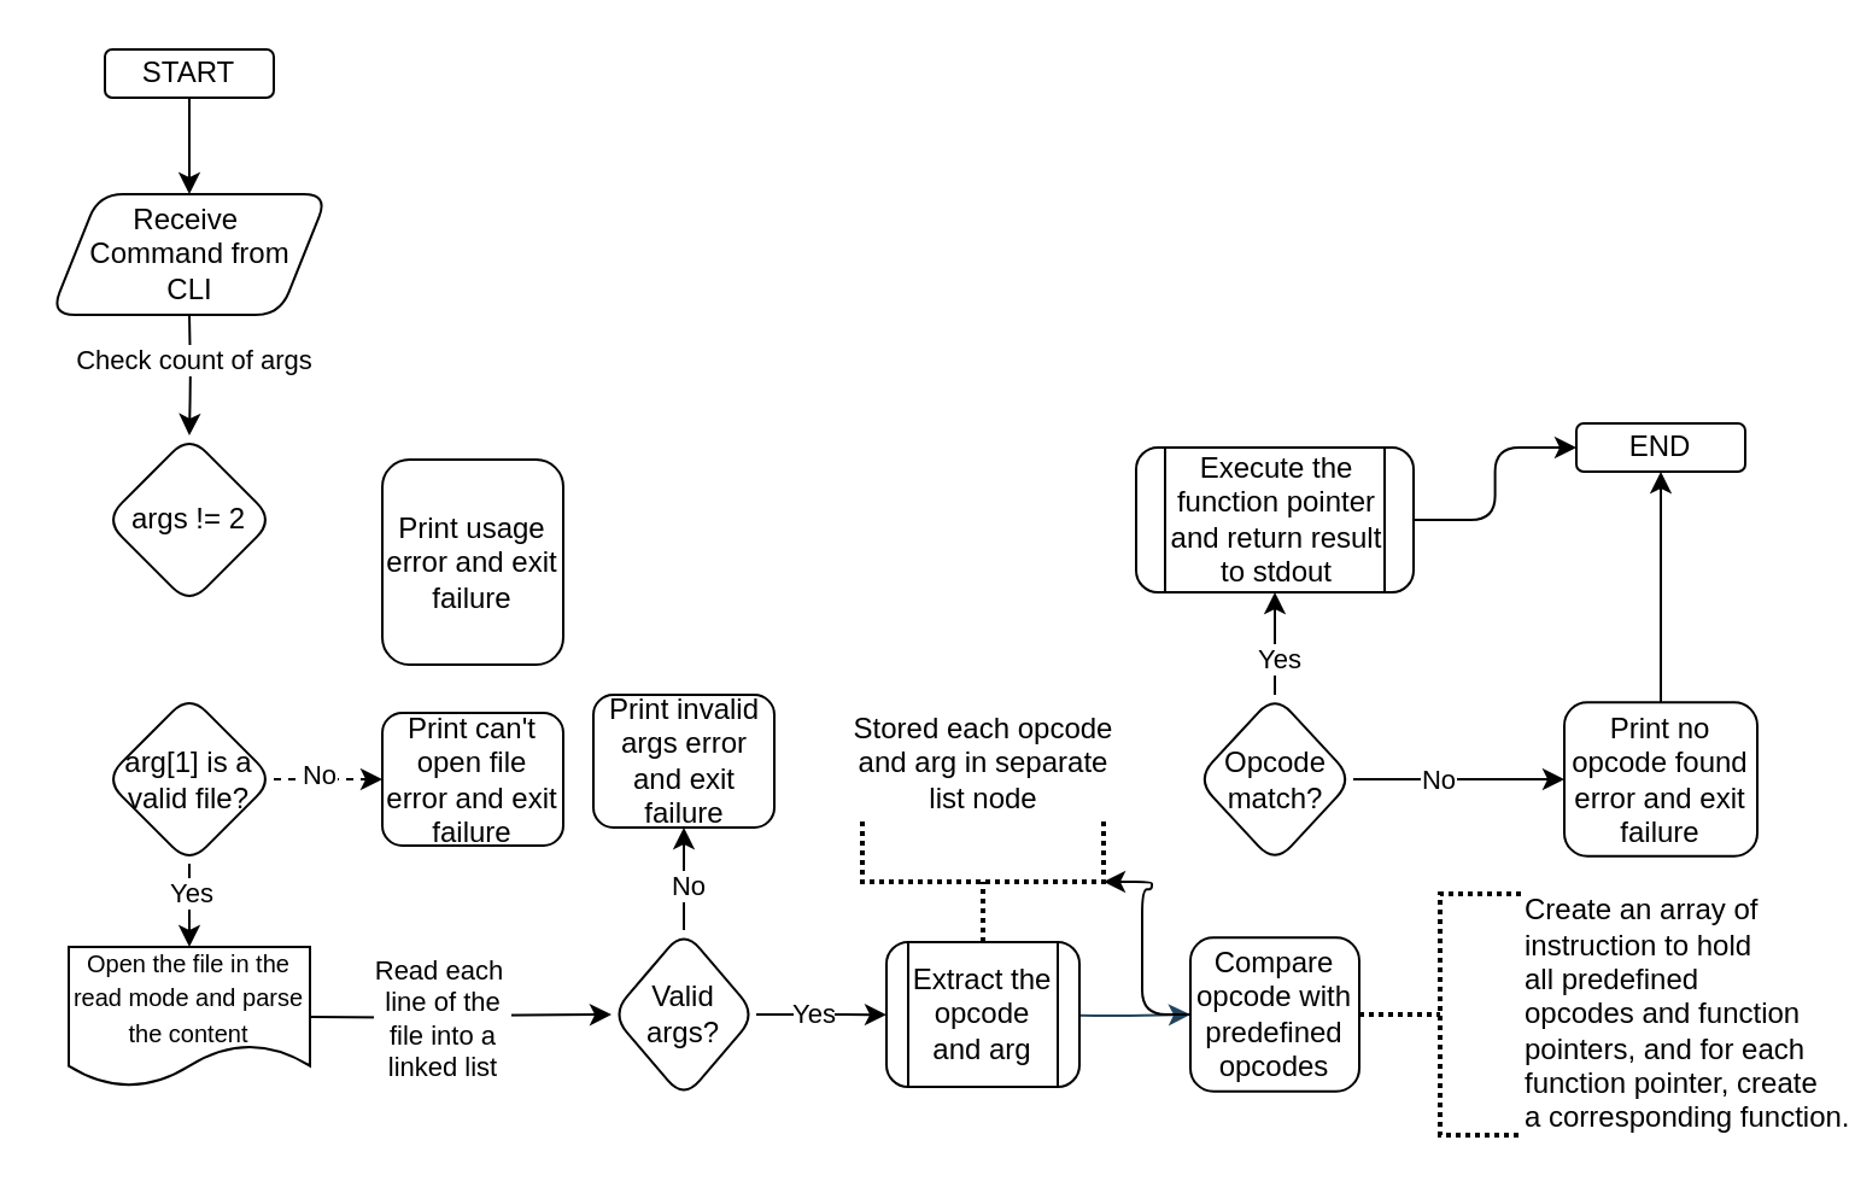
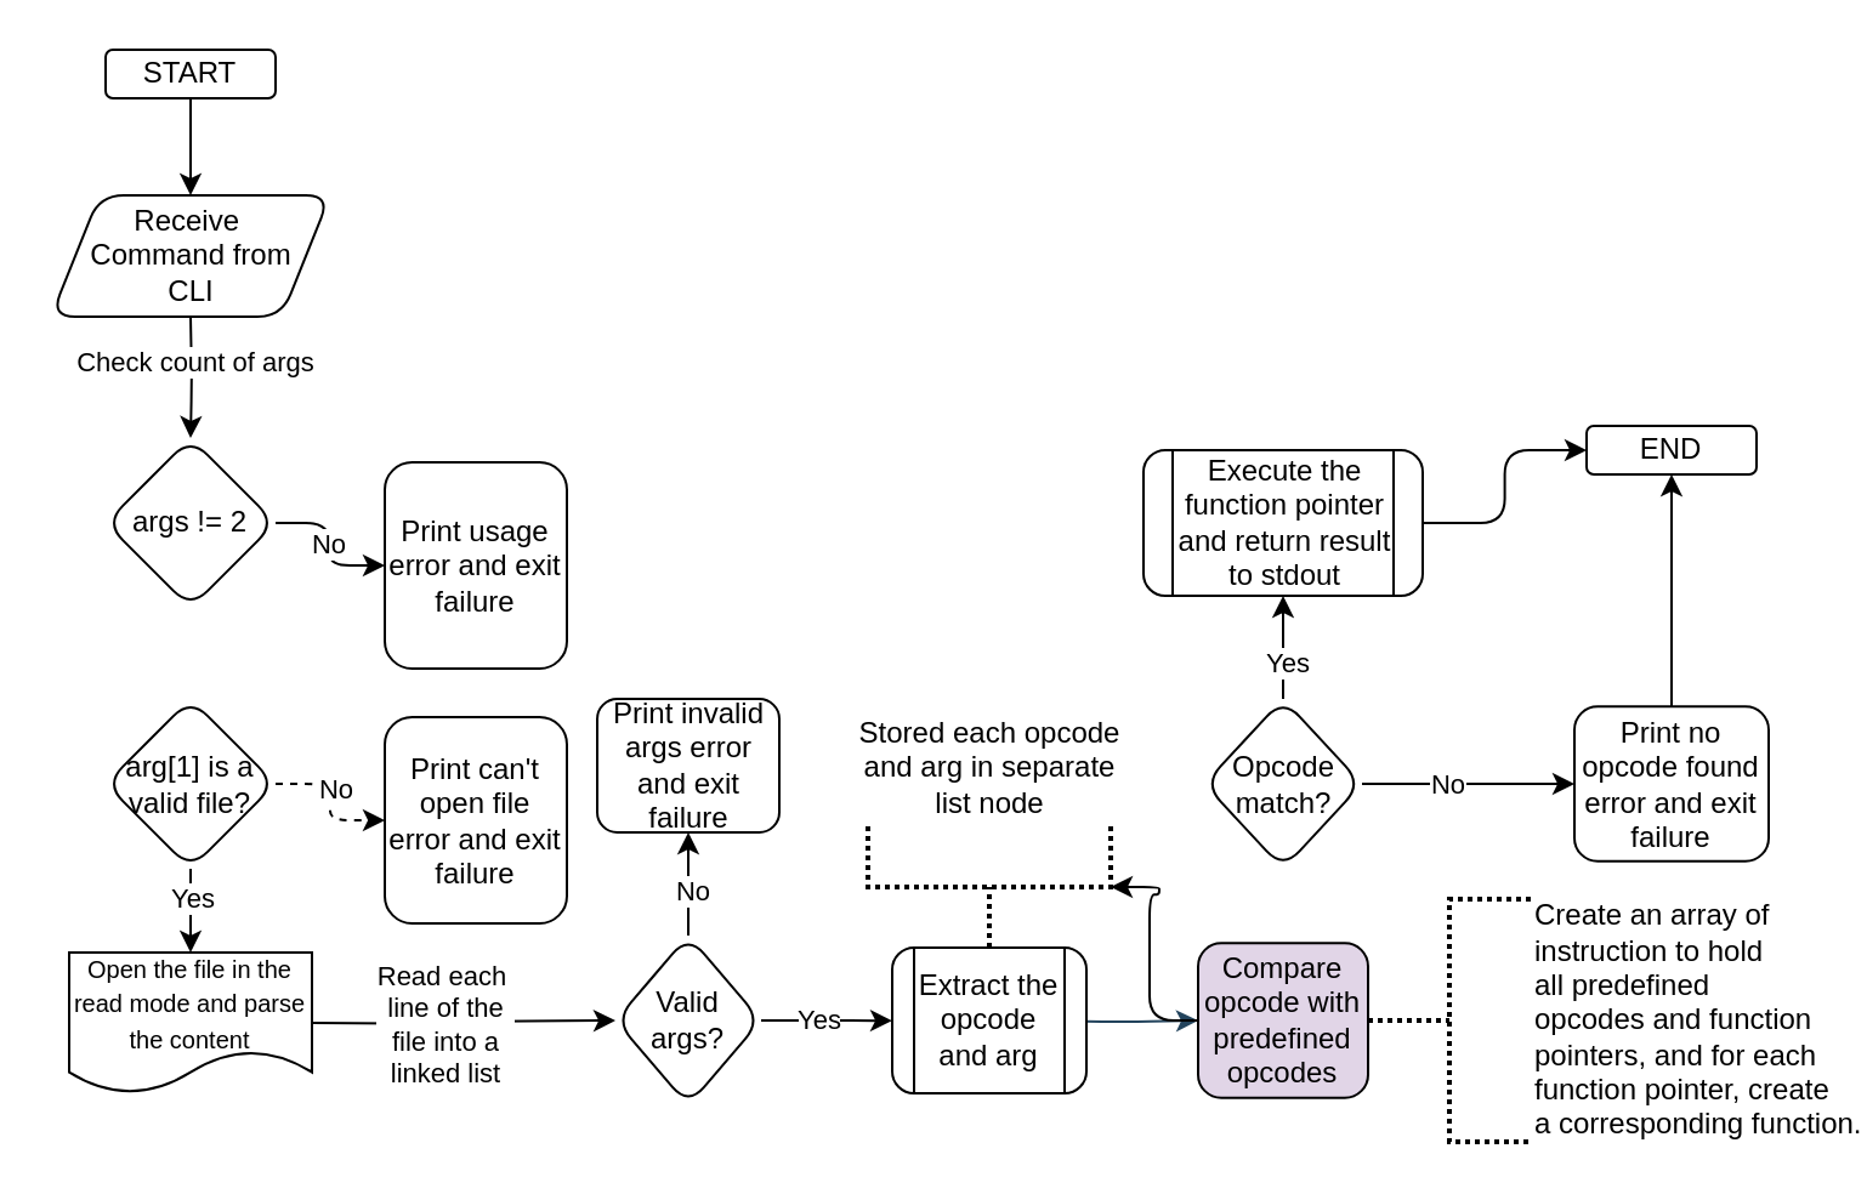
+ <mxCell id="6" value="" style="edgeStyle=orthogonalEdgeStyle;rounded=1;orthogonalLoop=1;jettySize=auto;html=1;" edge="1" parent="1" source="8" target="9"><mxGeometry relative="1" as="geometry" /></mxCell>
+ <mxCell id="7" value="No" style="edgeLabel;html=1;align=center;verticalAlign=middle;resizable=0;points=[];rounded=1;" vertex="1" connectable="0" parent="6"><mxGeometry y="-1" relative="1" as="geometry"><mxPoint as="offset" /></mxGeometry></mxCell>
- <mxCell id="15" value="Print can't open file error and exit failure" style="rounded=1;whiteSpace=wrap;html=1;" vertex="1" parent="1"><mxGeometry x="158" y="295" width="75" height="55" as="geometry" /></mxCell>
+ <mxCell id="15" value="Print can't open file error and exit failure" style="rounded=1;whiteSpace=wrap;html=1;" vertex="1" parent="1"><mxGeometry x="158" y="295" width="75" height="85" as="geometry" /></mxCell>
- <mxCell id="28" value="Compare opcode with predefined opcodes" style="rounded=1;whiteSpace=wrap;html=1;" vertex="1" parent="1"><mxGeometry x="493" y="388.13" width="70" height="63.75" as="geometry" /></mxCell>
+ <mxCell id="28" value="Compare opcode with predefined opcodes" style="rounded=1;whiteSpace=wrap;html=1;fillColor=#e1d5e7;" vertex="1" parent="1"><mxGeometry x="493" y="388.13" width="70" height="63.75" as="geometry" /></mxCell>
